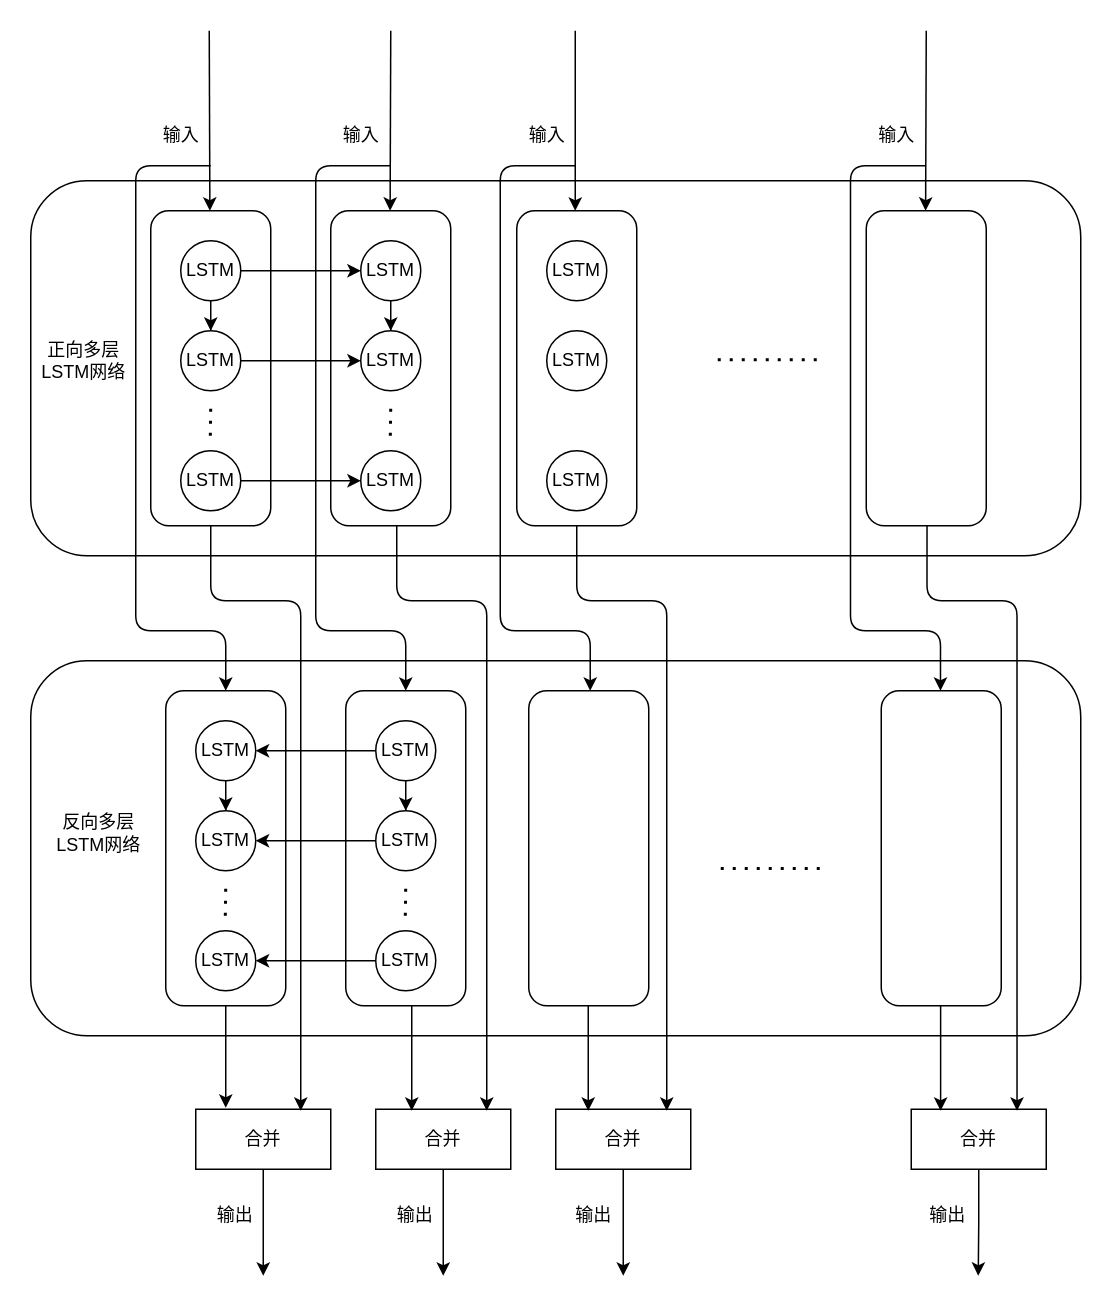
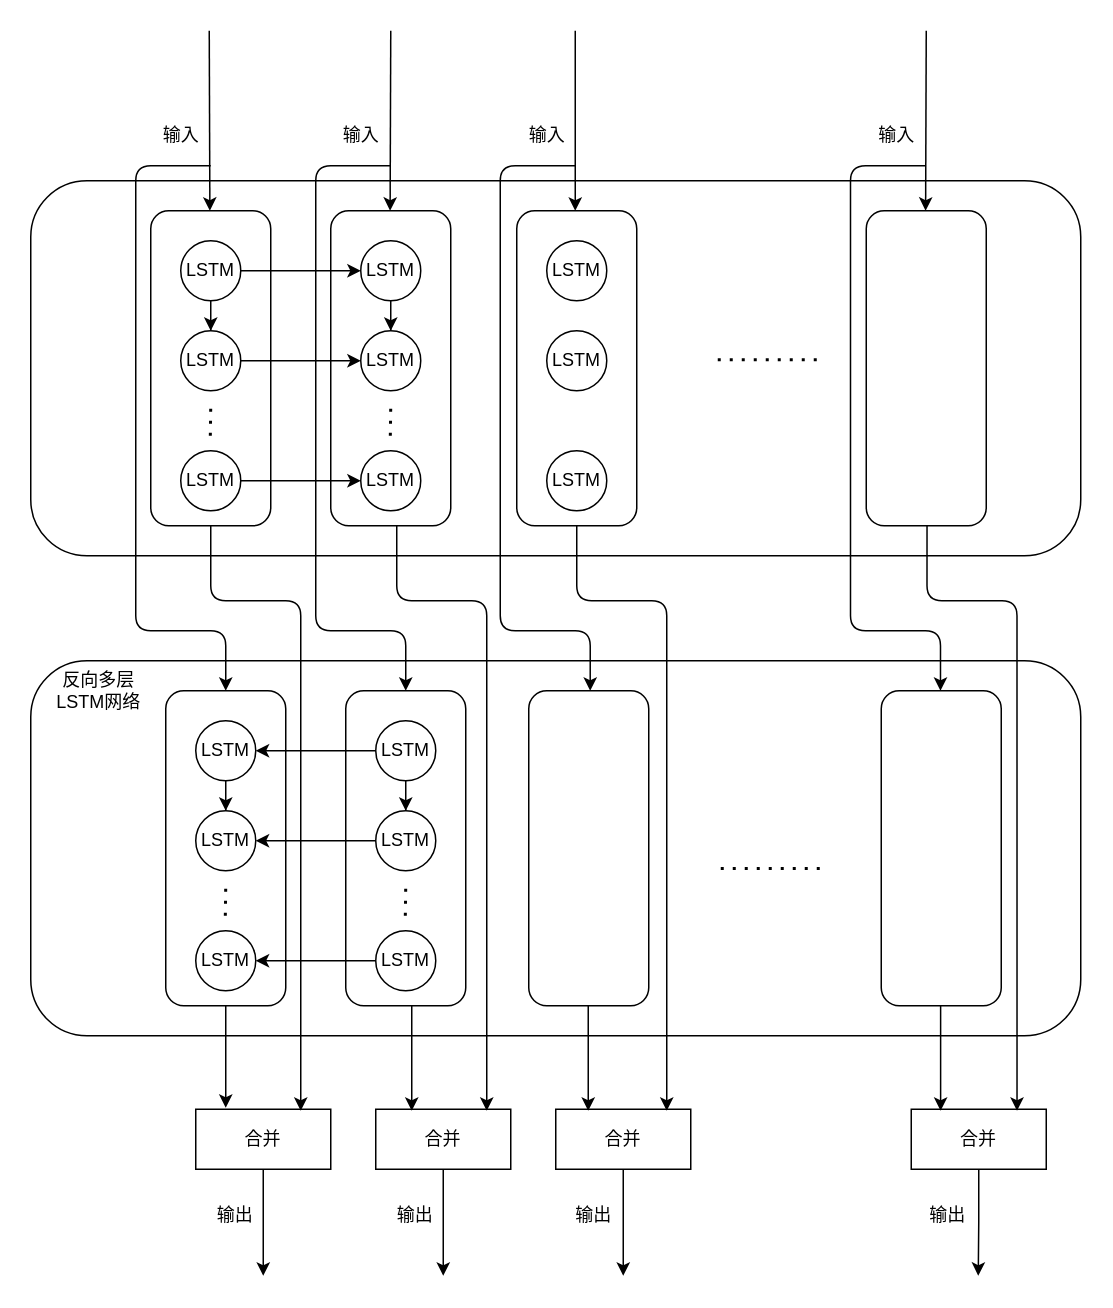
- <mxCell id="67" value="正向多层&lt;br&gt;LSTM网络" style="text;html=1;align=center;verticalAlign=middle;resizable=0;points=[];autosize=1;" vertex="1" parent="1"><mxGeometry x="20" y="225" width="70" height="30" as="geometry" /></mxCell>
- <mxCell id="68" value="反向多层&lt;br&gt;LSTM网络" style="text;html=1;align=center;verticalAlign=middle;resizable=0;points=[];autosize=1;" vertex="1" parent="1"><mxGeometry x="30" y="540" width="70" height="30" as="geometry" /></mxCell>
+ <mxCell id="68" value="反向多层&lt;br&gt;LSTM网络" style="text;html=1;align=center;verticalAlign=middle;resizable=0;points=[];autosize=1;" vertex="1" parent="1"><mxGeometry x="30" y="445" width="70" height="30" as="geometry" /></mxCell>
